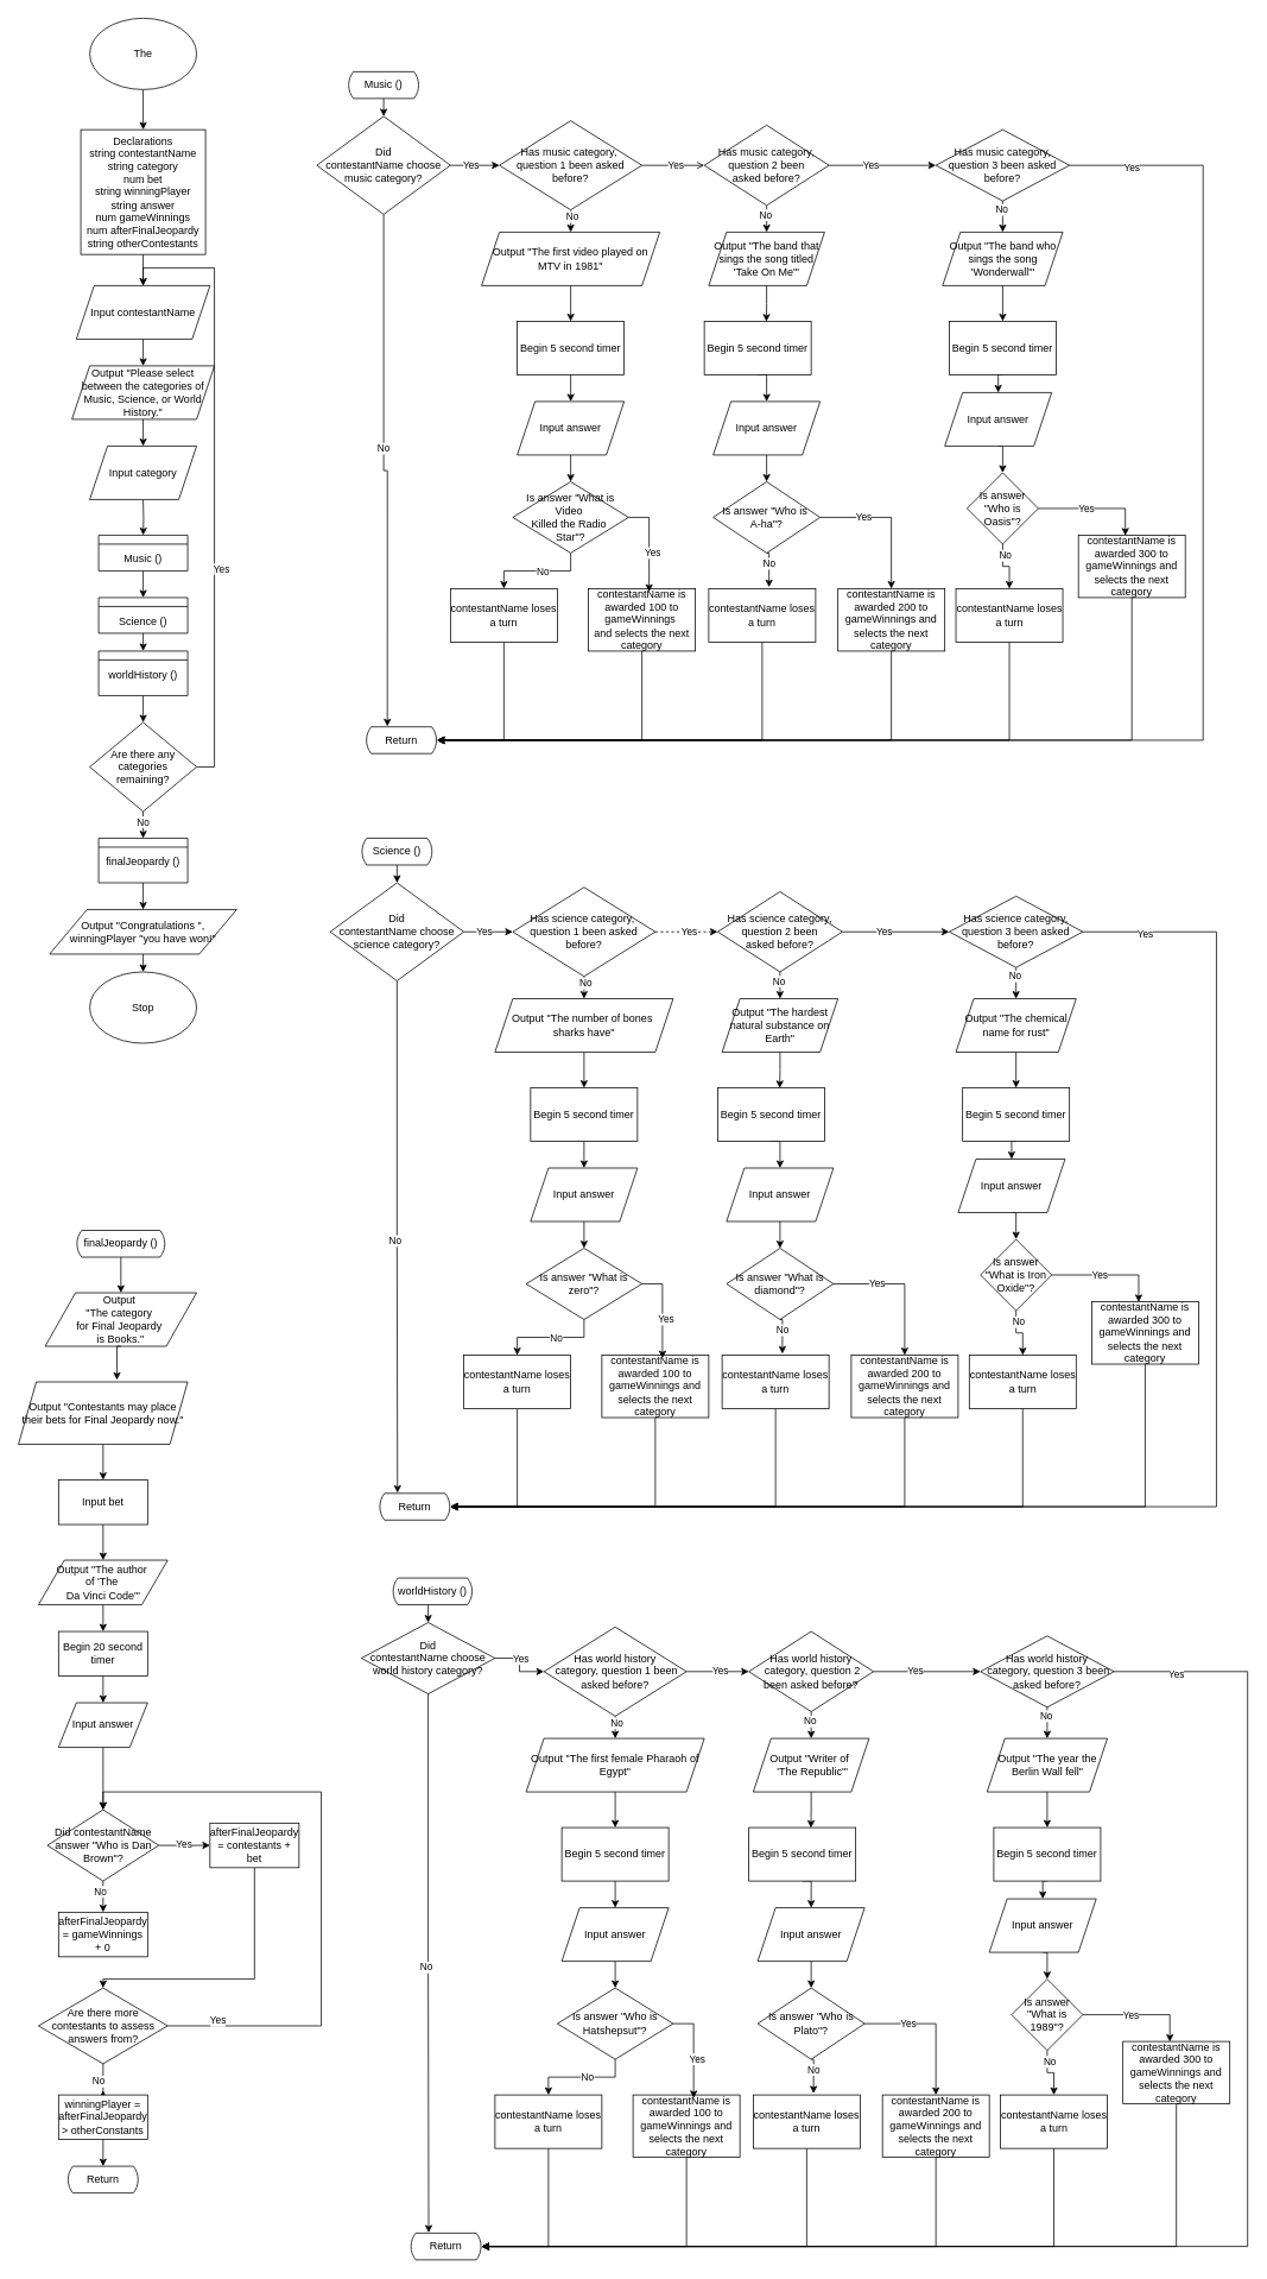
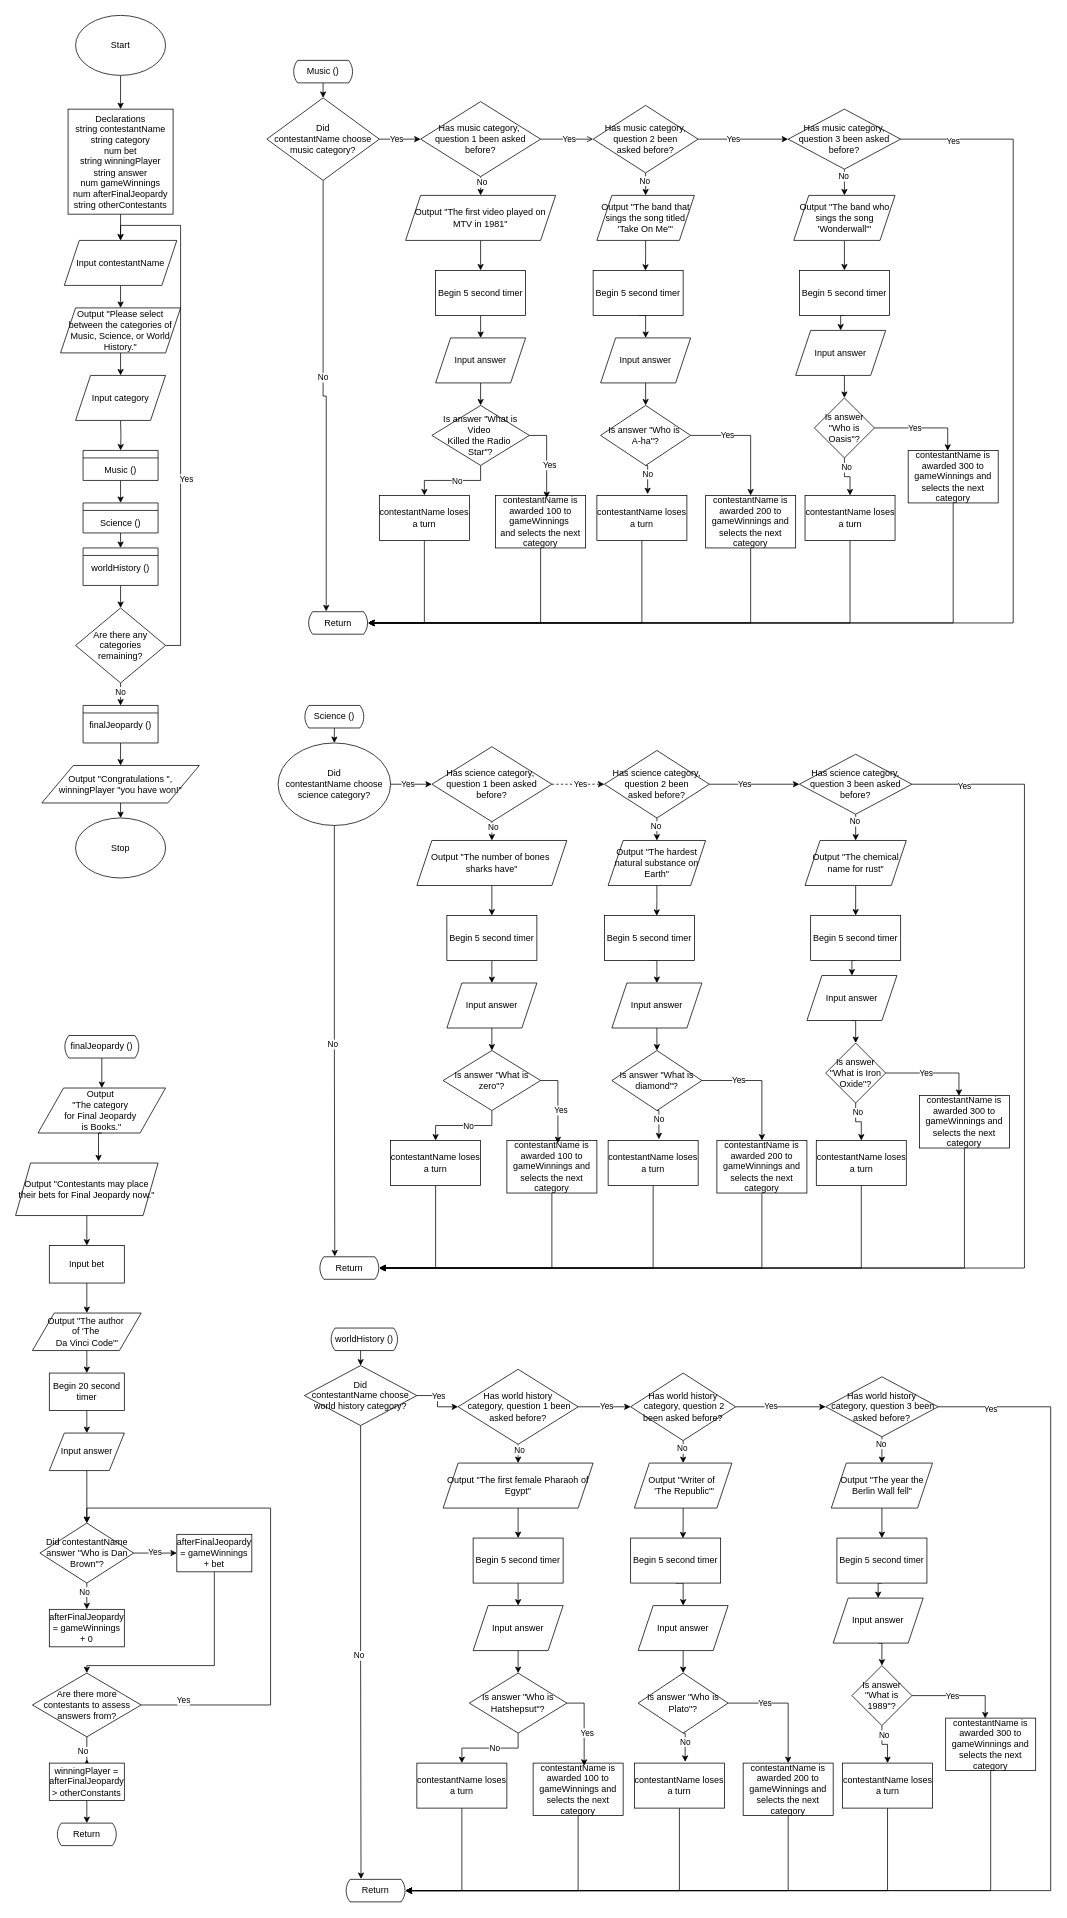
- <mxCell id="3" value="The" style="ellipse;whiteSpace=wrap;html=1;" parent="1" vertex="1"><mxGeometry x="100" y="20" width="120" height="80" as="geometry" /></mxCell>
+ <mxCell id="3" value="Start" style="ellipse;whiteSpace=wrap;html=1;" parent="1" vertex="1"><mxGeometry x="100" y="20" width="120" height="80" as="geometry" /></mxCell>
- <mxCell id="99" value="Did contestantName&amp;nbsp;choose science category?" style="rhombus;whiteSpace=wrap;html=1;" parent="1" vertex="1"><mxGeometry x="370" y="990" width="150" height="110" as="geometry" /></mxCell>
+ <mxCell id="99" value="Did contestantName&amp;nbsp;choose science category?" style="ellipse;whiteSpace=wrap;html=1;" parent="1" vertex="1"><mxGeometry x="370" y="990" width="150" height="110" as="geometry" /></mxCell>
- <mxCell id="251" value="afterFinalJeopardy = contestants + bet" style="html=1;dashed=0;whiteSpace=wrap;" parent="1" vertex="1"><mxGeometry x="235" y="2045" width="100" height="50" as="geometry" /></mxCell>
+ <mxCell id="251" value="afterFinalJeopardy = gameWinnings + bet" style="html=1;dashed=0;whiteSpace=wrap;" parent="1" vertex="1"><mxGeometry x="235" y="2045" width="100" height="50" as="geometry" /></mxCell>
